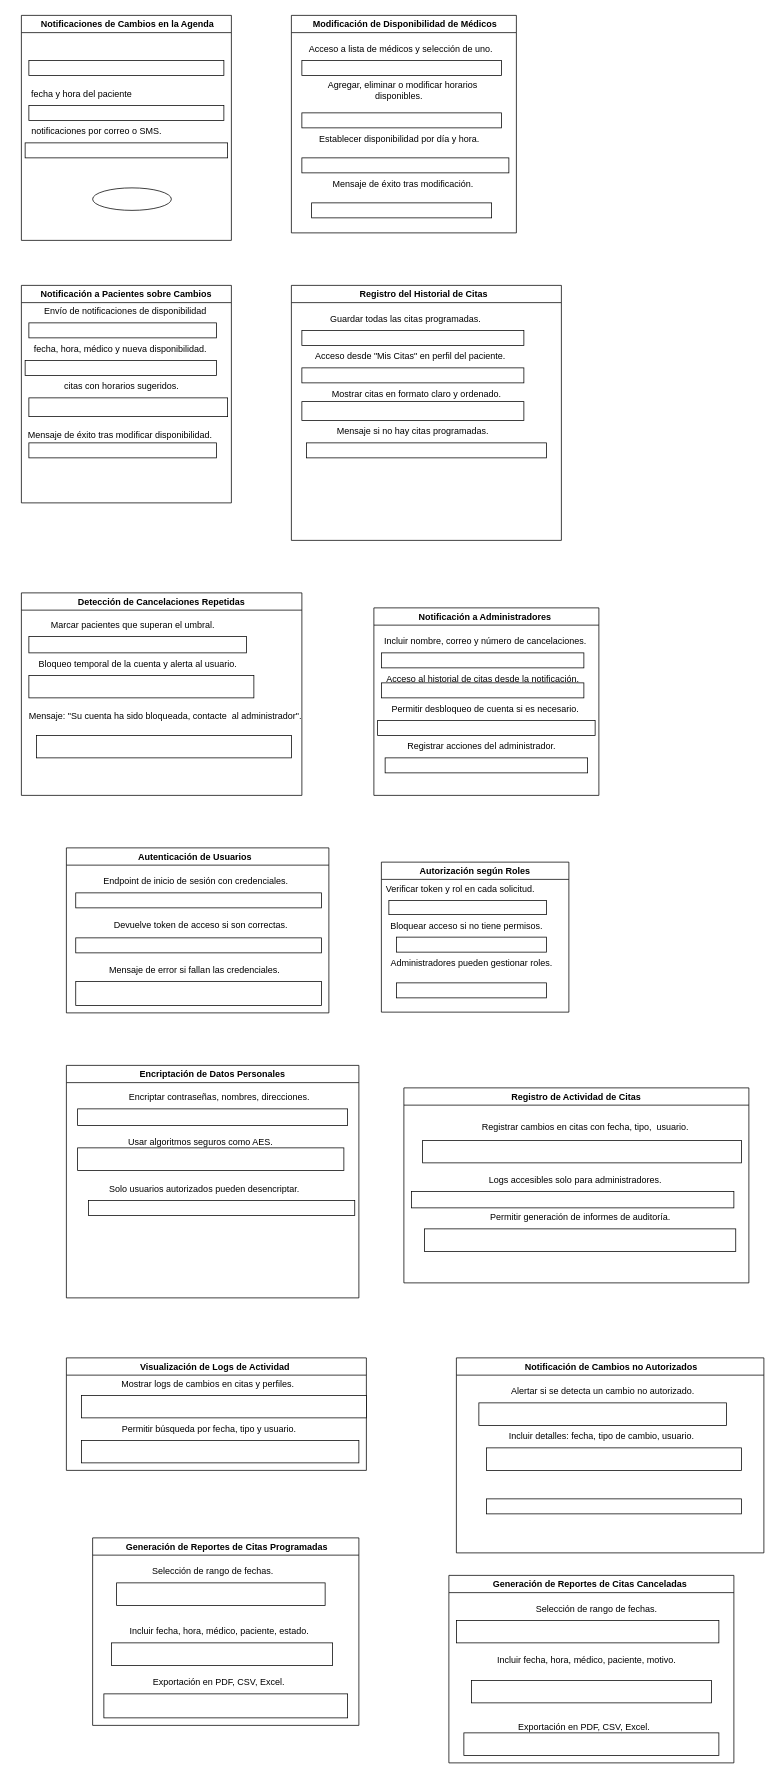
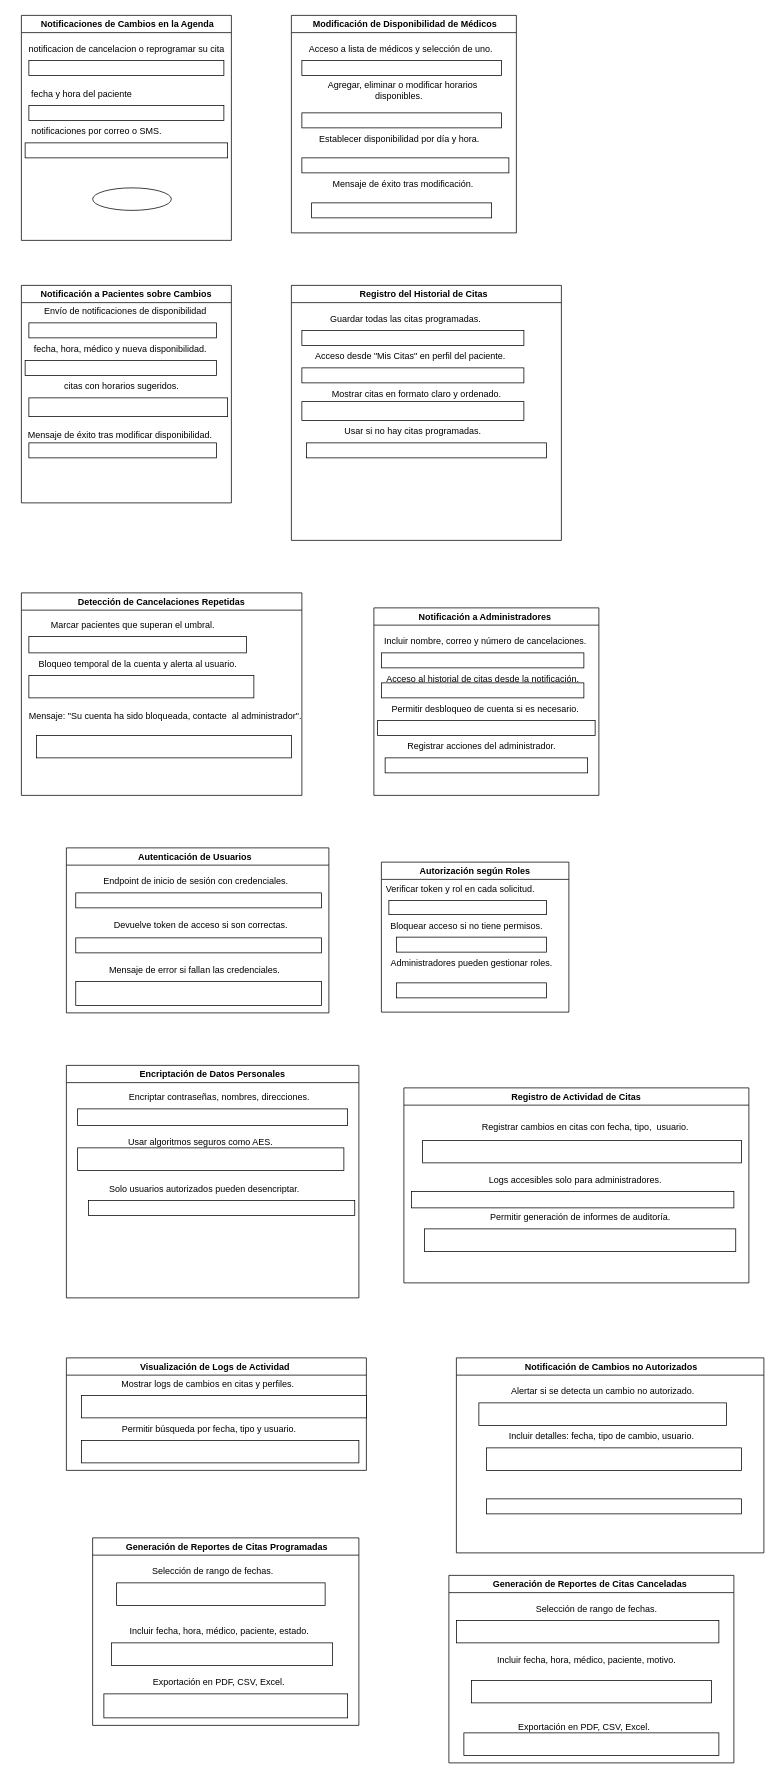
+ <mxCell id="3" value="&lt;font style=&quot;vertical-align: inherit;&quot;&gt;&lt;font style=&quot;vertical-align: inherit;&quot;&gt;&lt;font style=&quot;vertical-align: inherit;&quot;&gt;&lt;font style=&quot;vertical-align: inherit;&quot;&gt;notificacion de cancelacion o reprogramar su cita&lt;/font&gt;&lt;/font&gt;&lt;/font&gt;&lt;/font&gt;" style="text;html=1;align=center;verticalAlign=middle;resizable=0;points=[];autosize=1;strokeColor=none;fillColor=none;" vertex="1" parent="2"><mxGeometry y="30" width="280" height="30" as="geometry" /></mxCell>
- <mxCell id="35" value="&lt;font style=&quot;vertical-align: inherit;&quot;&gt;&lt;font style=&quot;vertical-align: inherit;&quot;&gt;Mensaje si no hay citas programadas.&amp;nbsp; &amp;nbsp; &amp;nbsp; &amp;nbsp; &amp;nbsp; &amp;nbsp;&lt;/font&gt;&lt;/font&gt;" style="text;html=1;align=center;verticalAlign=middle;resizable=0;points=[];autosize=1;strokeColor=none;fillColor=none;" vertex="1" parent="28"><mxGeometry x="50" y="180" width="260" height="30" as="geometry" /></mxCell>
+ <mxCell id="35" value="&lt;font style=&quot;vertical-align: inherit;&quot;&gt;&lt;font style=&quot;vertical-align: inherit;&quot;&gt;Usar si no hay citas programadas.&amp;nbsp; &amp;nbsp; &amp;nbsp; &amp;nbsp; &amp;nbsp; &amp;nbsp;&lt;/font&gt;&lt;/font&gt;" style="text;html=1;align=center;verticalAlign=middle;resizable=0;points=[];autosize=1;strokeColor=none;fillColor=none;" vertex="1" parent="28"><mxGeometry x="50" y="180" width="260" height="30" as="geometry" /></mxCell>
